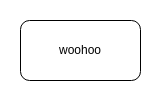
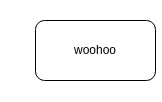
- <mxCell id="2" value="woohoo" style="rounded=1;whiteSpace=wrap;html=1;" vertex="1" parent="1"><mxGeometry x="20" y="20" width="120" height="60" as="geometry" /></mxCell>
+ <mxCell id="2" value="woohoo" style="rounded=1;whiteSpace=wrap;html=1;" vertex="1" parent="1"><mxGeometry x="35" y="20" width="120" height="60" as="geometry" /></mxCell>
